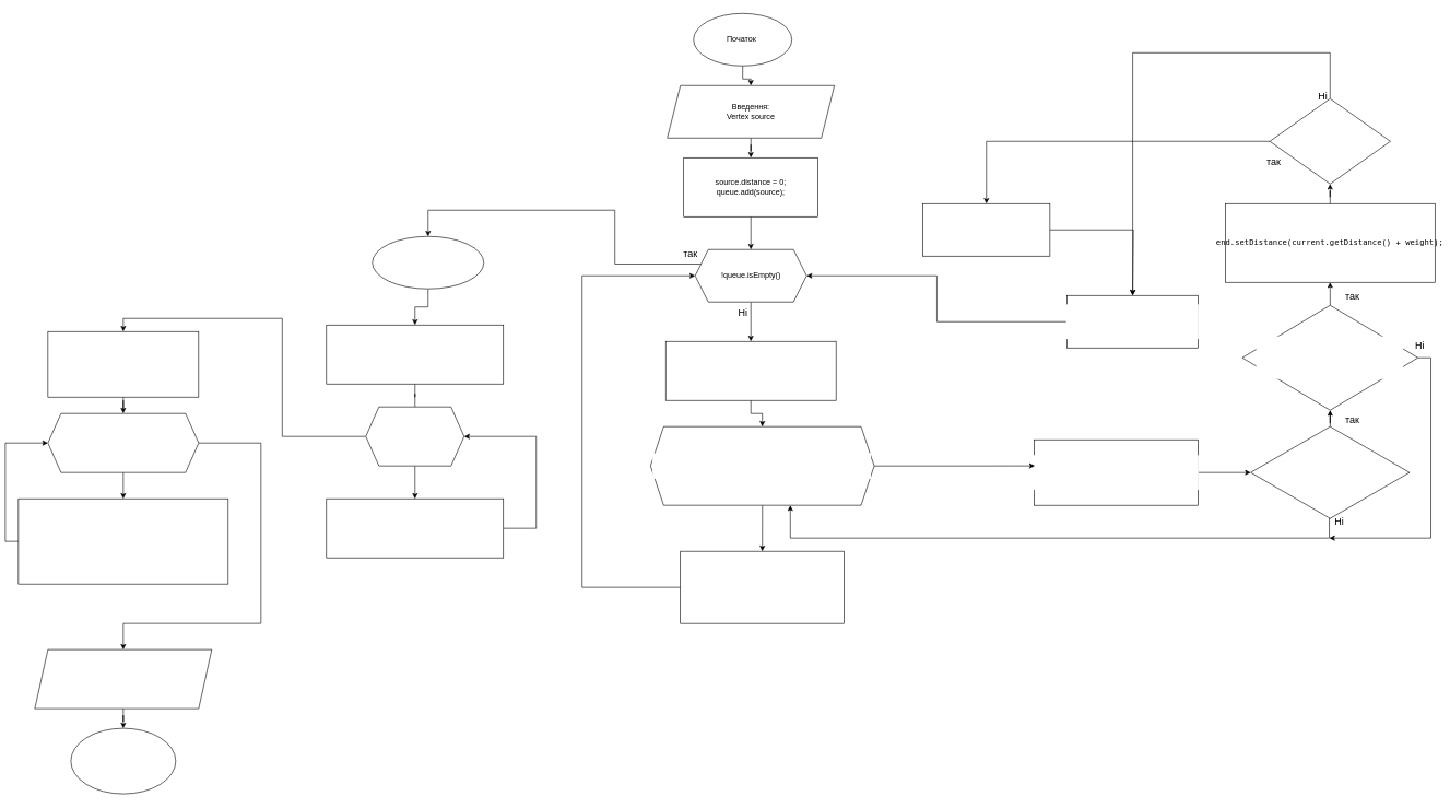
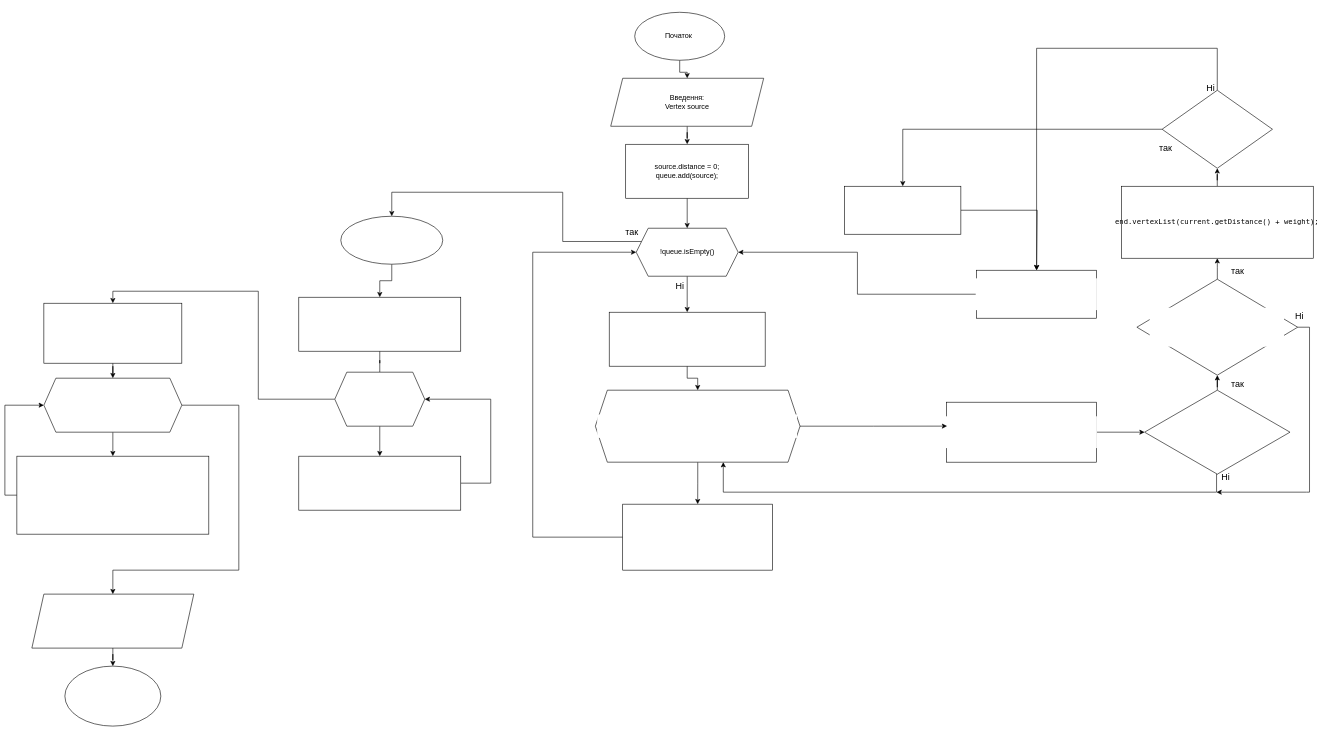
- <mxCell id="24" value="&lt;div style=&quot;font-family: &amp;quot;JetBrains Mono&amp;quot;, monospace;&quot;&gt;&lt;pre style=&quot;&quot;&gt;end.setDistance(current.getDistance() + weight);&lt;/pre&gt;&lt;/div&gt;" style="rounded=0;whiteSpace=wrap;html=1;labelBackgroundColor=none;" parent="1" vertex="1"><mxGeometry x="1861.24" y="310" width="320" height="120" as="geometry" /></mxCell>
+ <mxCell id="24" value="&lt;div style=&quot;font-family: &amp;quot;JetBrains Mono&amp;quot;, monospace;&quot;&gt;&lt;pre style=&quot;&quot;&gt;end.vertexList(current.getDistance() + weight);&lt;/pre&gt;&lt;/div&gt;" style="rounded=0;whiteSpace=wrap;html=1;labelBackgroundColor=none;" parent="1" vertex="1"><mxGeometry x="1861.24" y="310" width="320" height="120" as="geometry" /></mxCell>
